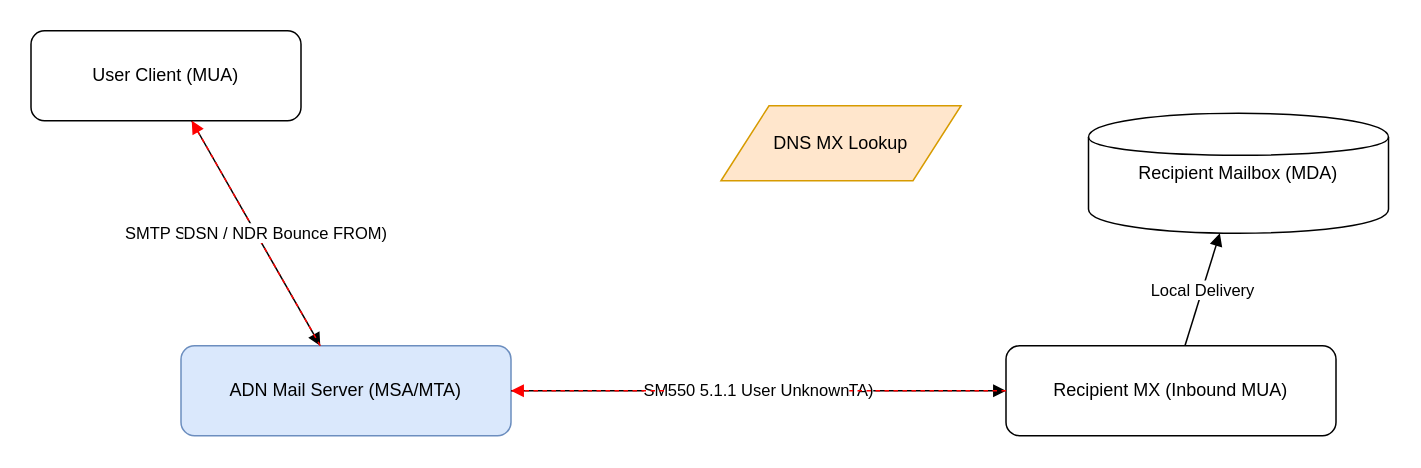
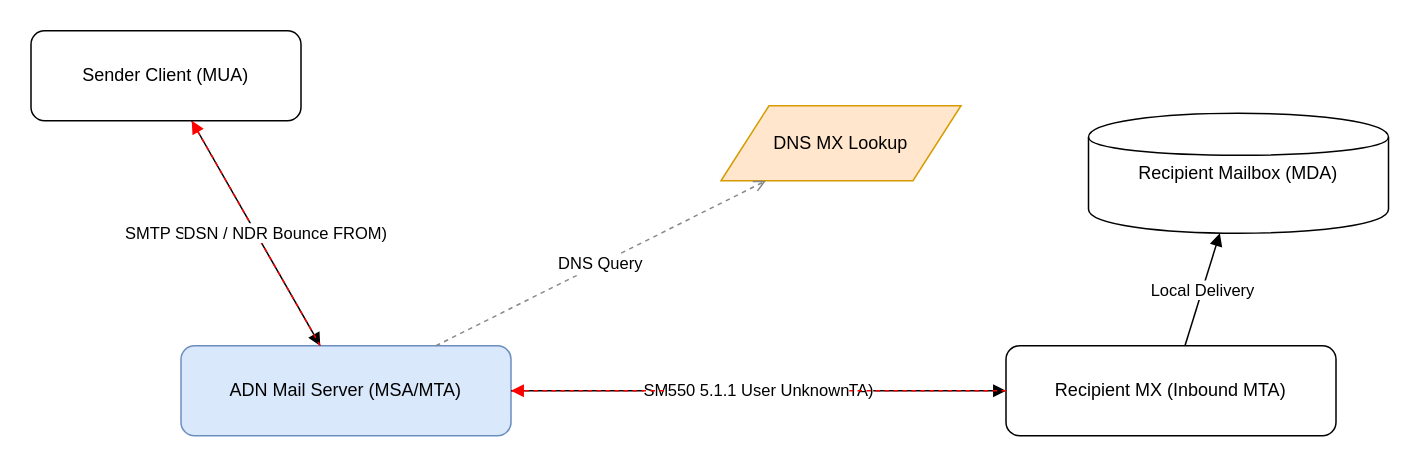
- <mxCell id="2" value="User Client (MUA)" style="shape=rectangle;rounded=1;whiteSpace=wrap;html=1;fillColor=#ffffff;strokeColor=#000000;" vertex="1" parent="1"><mxGeometry x="20" y="20" width="180" height="60" as="geometry" /></mxCell>
+ <mxCell id="2" value="Sender Client (MUA)" style="shape=rectangle;rounded=1;whiteSpace=wrap;html=1;fillColor=#ffffff;strokeColor=#000000;" vertex="1" parent="1"><mxGeometry x="20" y="20" width="180" height="60" as="geometry" /></mxCell>
+ <mxCell id="8" value="DNS Query" style="endArrow=open;dashed=1;strokeColor=#888888;" edge="1" parent="1" source="3" target="4"><mxGeometry relative="1" as="geometry" /></mxCell>
- <mxCell id="5" value="Recipient MX (Inbound MUA)" style="shape=rectangle;rounded=1;whiteSpace=wrap;html=1;fillColor=#ffffff;strokeColor=#000000;" vertex="1" parent="1"><mxGeometry x="670" y="230" width="220" height="60" as="geometry" /></mxCell>
+ <mxCell id="5" value="Recipient MX (Inbound MTA)" style="shape=rectangle;rounded=1;whiteSpace=wrap;html=1;fillColor=#ffffff;strokeColor=#000000;" vertex="1" parent="1"><mxGeometry x="670" y="230" width="220" height="60" as="geometry" /></mxCell>
